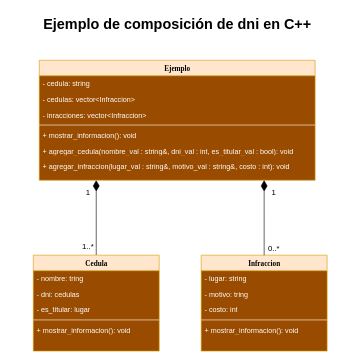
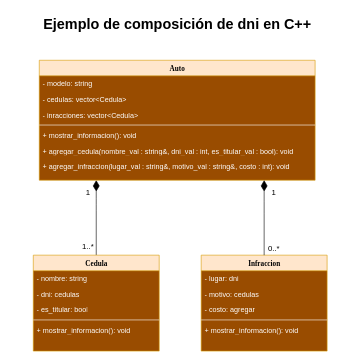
- <mxCell id="5" value="Ejemplo" style="swimlane;html=1;fontStyle=1;align=center;verticalAlign=top;childLayout=stackLayout;horizontal=1;startSize=26;horizontalStack=0;resizeParent=1;resizeLast=0;collapsible=1;marginBottom=0;swimlaneFillColor=#994C00;rounded=0;shadow=0;comic=0;labelBackgroundColor=none;strokeWidth=1;fontFamily=Verdana;fontSize=12;fillColor=#ffe6cc;strokeColor=#d79b00;" parent="1" vertex="1"><mxGeometry x="65" y="100" width="460" height="200" as="geometry" /></mxCell>
+ <mxCell id="5" value="Auto" style="swimlane;html=1;fontStyle=1;align=center;verticalAlign=top;childLayout=stackLayout;horizontal=1;startSize=26;horizontalStack=0;resizeParent=1;resizeLast=0;collapsible=1;marginBottom=0;swimlaneFillColor=#994C00;rounded=0;shadow=0;comic=0;labelBackgroundColor=none;strokeWidth=1;fontFamily=Verdana;fontSize=12;fillColor=#ffe6cc;strokeColor=#d79b00;" parent="1" vertex="1"><mxGeometry x="65" y="100" width="460" height="200" as="geometry" /></mxCell>
- <mxCell id="6" value="- cedula: string" style="text;html=1;strokeColor=none;fillColor=none;align=left;verticalAlign=top;spacingLeft=4;spacingRight=4;whiteSpace=wrap;overflow=hidden;rotatable=0;points=[[0,0.5],[1,0.5]];portConstraint=eastwest;fontColor=#FFFFFF;" parent="5" vertex="1"><mxGeometry y="26" width="460" height="26" as="geometry" /></mxCell>
+ <mxCell id="6" value="- modelo: string" style="text;html=1;strokeColor=none;fillColor=none;align=left;verticalAlign=top;spacingLeft=4;spacingRight=4;whiteSpace=wrap;overflow=hidden;rotatable=0;points=[[0,0.5],[1,0.5]];portConstraint=eastwest;fontColor=#FFFFFF;" parent="5" vertex="1"><mxGeometry y="26" width="460" height="26" as="geometry" /></mxCell>
- <mxCell id="7" value="- cedulas: vector&amp;lt;Infraccion&amp;gt;" style="text;html=1;strokeColor=none;fillColor=none;align=left;verticalAlign=top;spacingLeft=4;spacingRight=4;whiteSpace=wrap;overflow=hidden;rotatable=0;points=[[0,0.5],[1,0.5]];portConstraint=eastwest;fontColor=#FFFFFF;" parent="5" vertex="1"><mxGeometry y="52" width="460" height="26" as="geometry" /></mxCell>
+ <mxCell id="7" value="- cedulas: vector&amp;lt;Cedula&amp;gt;" style="text;html=1;strokeColor=none;fillColor=none;align=left;verticalAlign=top;spacingLeft=4;spacingRight=4;whiteSpace=wrap;overflow=hidden;rotatable=0;points=[[0,0.5],[1,0.5]];portConstraint=eastwest;fontColor=#FFFFFF;" parent="5" vertex="1"><mxGeometry y="52" width="460" height="26" as="geometry" /></mxCell>
- <mxCell id="8" value="- inracciones: vector&amp;lt;Infraccion&amp;gt;" style="text;html=1;strokeColor=none;fillColor=none;align=left;verticalAlign=top;spacingLeft=4;spacingRight=4;whiteSpace=wrap;overflow=hidden;rotatable=0;points=[[0,0.5],[1,0.5]];portConstraint=eastwest;fontColor=#FFFFFF;" parent="5" vertex="1"><mxGeometry y="78" width="460" height="26" as="geometry" /></mxCell>
+ <mxCell id="8" value="- inracciones: vector&amp;lt;Cedula&amp;gt;" style="text;html=1;strokeColor=none;fillColor=none;align=left;verticalAlign=top;spacingLeft=4;spacingRight=4;whiteSpace=wrap;overflow=hidden;rotatable=0;points=[[0,0.5],[1,0.5]];portConstraint=eastwest;fontColor=#FFFFFF;" parent="5" vertex="1"><mxGeometry y="78" width="460" height="26" as="geometry" /></mxCell>
- <mxCell id="20" value="- nombre: tring" style="text;html=1;strokeColor=none;fillColor=none;align=left;verticalAlign=top;spacingLeft=4;spacingRight=4;whiteSpace=wrap;overflow=hidden;rotatable=0;points=[[0,0.5],[1,0.5]];portConstraint=eastwest;fontColor=#FFFFFF;" parent="19" vertex="1"><mxGeometry y="26" width="210" height="26" as="geometry" /></mxCell>
+ <mxCell id="20" value="- nombre: string" style="text;html=1;strokeColor=none;fillColor=none;align=left;verticalAlign=top;spacingLeft=4;spacingRight=4;whiteSpace=wrap;overflow=hidden;rotatable=0;points=[[0,0.5],[1,0.5]];portConstraint=eastwest;fontColor=#FFFFFF;" parent="19" vertex="1"><mxGeometry y="26" width="210" height="26" as="geometry" /></mxCell>
- <mxCell id="14" value="- lugar: string" style="text;html=1;strokeColor=none;fillColor=none;align=left;verticalAlign=top;spacingLeft=4;spacingRight=4;whiteSpace=wrap;overflow=hidden;rotatable=0;points=[[0,0.5],[1,0.5]];portConstraint=eastwest;fontColor=#FFFFFF;" parent="13" vertex="1"><mxGeometry y="26" width="210" height="26" as="geometry" /></mxCell>
+ <mxCell id="14" value="- lugar: dni" style="text;html=1;strokeColor=none;fillColor=none;align=left;verticalAlign=top;spacingLeft=4;spacingRight=4;whiteSpace=wrap;overflow=hidden;rotatable=0;points=[[0,0.5],[1,0.5]];portConstraint=eastwest;fontColor=#FFFFFF;" parent="13" vertex="1"><mxGeometry y="26" width="210" height="26" as="geometry" /></mxCell>
- <mxCell id="15" value="- motivo: tring" style="text;html=1;strokeColor=none;fillColor=none;align=left;verticalAlign=top;spacingLeft=4;spacingRight=4;whiteSpace=wrap;overflow=hidden;rotatable=0;points=[[0,0.5],[1,0.5]];portConstraint=eastwest;fontColor=#FFFFFF;" parent="13" vertex="1"><mxGeometry y="52" width="210" height="26" as="geometry" /></mxCell>
+ <mxCell id="15" value="- motivo: cedulas" style="text;html=1;strokeColor=none;fillColor=none;align=left;verticalAlign=top;spacingLeft=4;spacingRight=4;whiteSpace=wrap;overflow=hidden;rotatable=0;points=[[0,0.5],[1,0.5]];portConstraint=eastwest;fontColor=#FFFFFF;" parent="13" vertex="1"><mxGeometry y="52" width="210" height="26" as="geometry" /></mxCell>
- <mxCell id="22" value="- es_titular: lugar" style="text;html=1;strokeColor=none;fillColor=none;align=left;verticalAlign=top;spacingLeft=4;spacingRight=4;whiteSpace=wrap;overflow=hidden;rotatable=0;points=[[0,0.5],[1,0.5]];portConstraint=eastwest;fontColor=#FFFFFF;" parent="19" vertex="1"><mxGeometry y="78" width="210" height="26" as="geometry" /></mxCell>
+ <mxCell id="22" value="- es_titular: bool" style="text;html=1;strokeColor=none;fillColor=none;align=left;verticalAlign=top;spacingLeft=4;spacingRight=4;whiteSpace=wrap;overflow=hidden;rotatable=0;points=[[0,0.5],[1,0.5]];portConstraint=eastwest;fontColor=#FFFFFF;" parent="19" vertex="1"><mxGeometry y="78" width="210" height="26" as="geometry" /></mxCell>
- <mxCell id="16" value="- costo: int" style="text;html=1;strokeColor=none;fillColor=none;align=left;verticalAlign=top;spacingLeft=4;spacingRight=4;whiteSpace=wrap;overflow=hidden;rotatable=0;points=[[0,0.5],[1,0.5]];portConstraint=eastwest;fontColor=#FFFFFF;" parent="13" vertex="1"><mxGeometry y="78" width="210" height="26" as="geometry" /></mxCell>
+ <mxCell id="16" value="- costo: agregar" style="text;html=1;strokeColor=none;fillColor=none;align=left;verticalAlign=top;spacingLeft=4;spacingRight=4;whiteSpace=wrap;overflow=hidden;rotatable=0;points=[[0,0.5],[1,0.5]];portConstraint=eastwest;fontColor=#FFFFFF;" parent="13" vertex="1"><mxGeometry y="78" width="210" height="26" as="geometry" /></mxCell>
